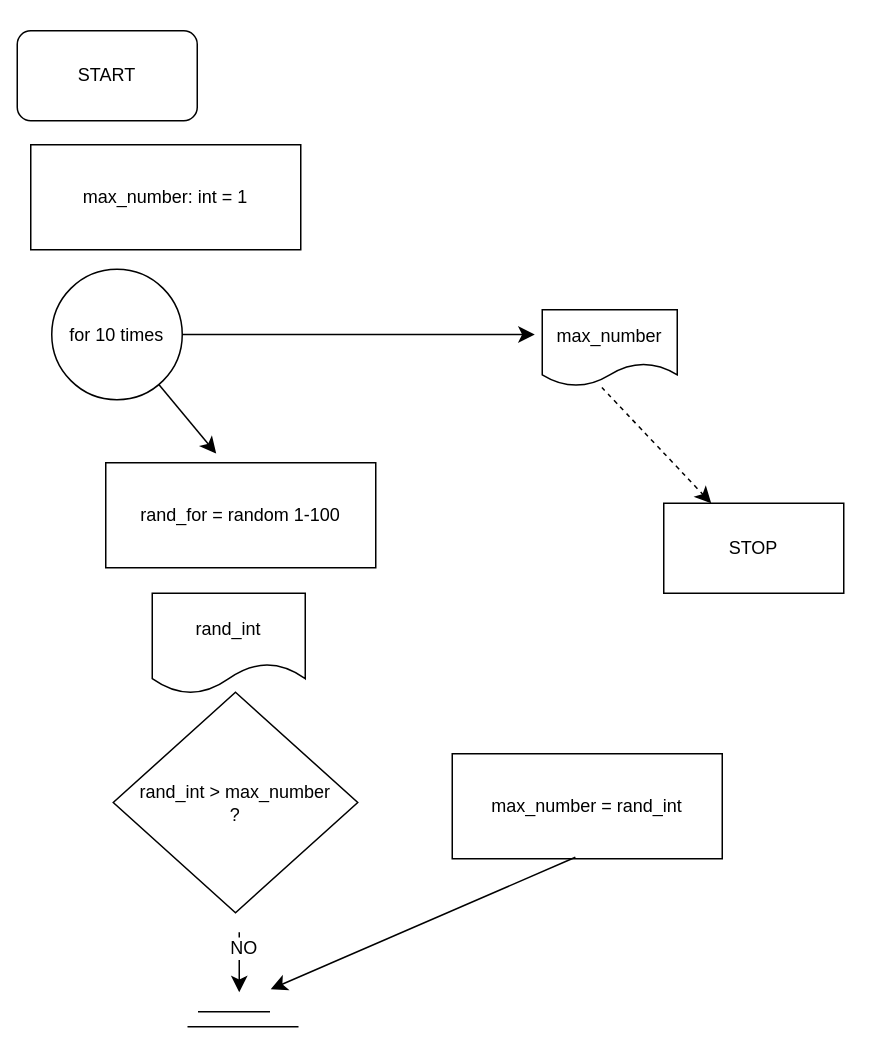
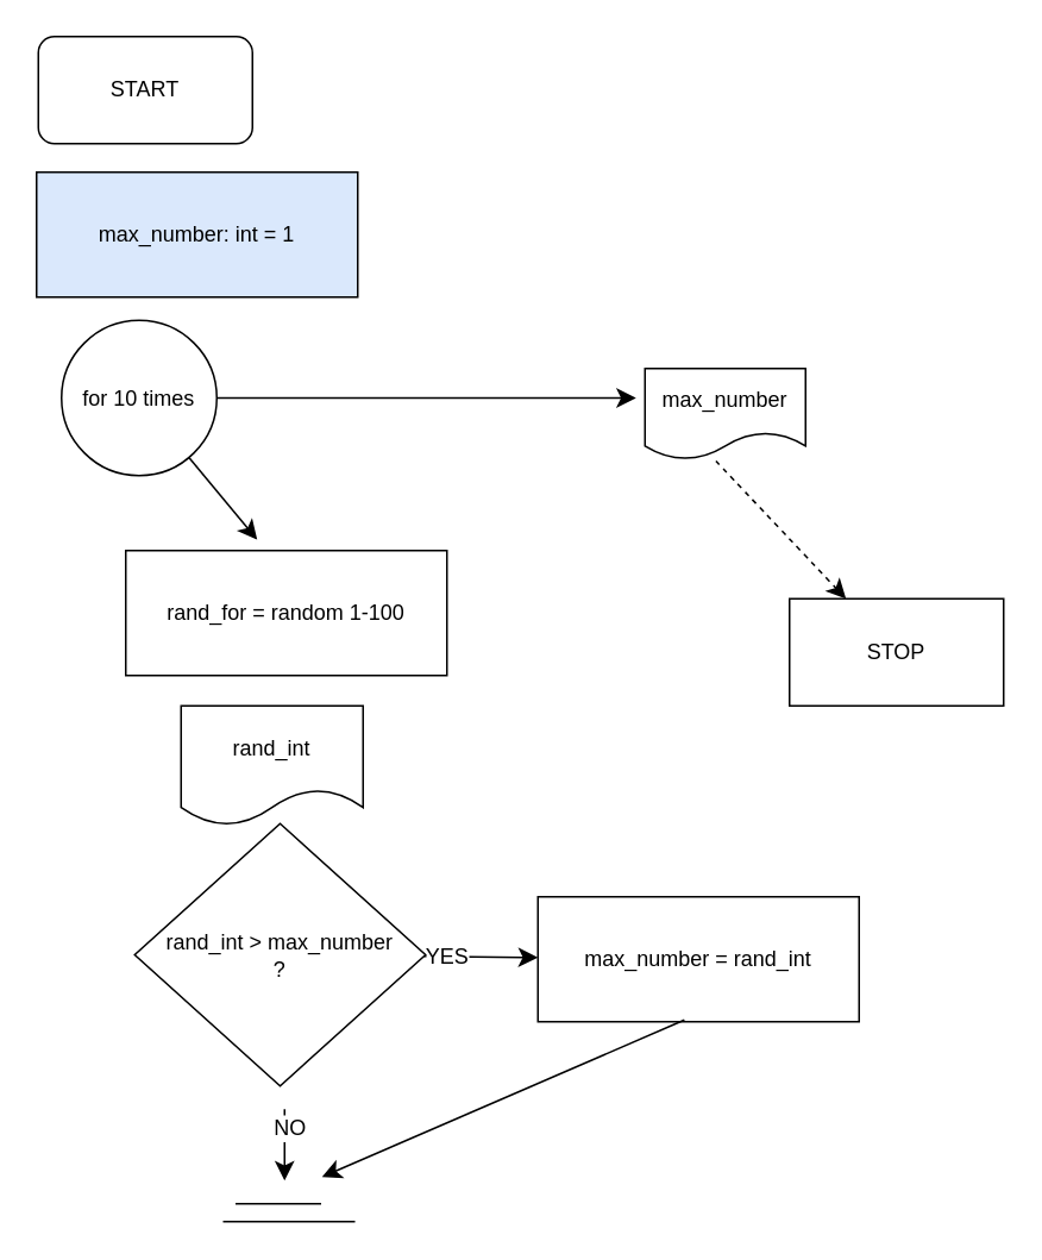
- <mxCell id="2" value="START" style="rounded=1;whiteSpace=wrap;html=1;" vertex="1" parent="1"><mxGeometry x="11" y="20" width="120" height="60" as="geometry" /></mxCell>
+ <mxCell id="2" value="START" style="rounded=1;whiteSpace=wrap;html=1;" vertex="1" parent="1"><mxGeometry x="21" y="20" width="120" height="60" as="geometry" /></mxCell>
- <mxCell id="4" value="max_number: int = 1" style="rounded=0;whiteSpace=wrap;html=1;" vertex="1" parent="1"><mxGeometry x="20" y="96" width="180" height="70" as="geometry" /></mxCell>
+ <mxCell id="4" value="max_number: int = 1" style="rounded=0;whiteSpace=wrap;html=1;fillColor=#dae8fc;" vertex="1" parent="1"><mxGeometry x="20" y="96" width="180" height="70" as="geometry" /></mxCell>
+ <mxCell id="8" value="" style="edgeStyle=none;curved=1;rounded=0;orthogonalLoop=1;jettySize=auto;html=1;fontSize=12;startSize=8;endSize=8;" edge="1" parent="1" source="10" target="18"><mxGeometry relative="1" as="geometry" /></mxCell>
+ <mxCell id="9" value="YES" style="edgeLabel;html=1;align=center;verticalAlign=middle;resizable=0;points=[];fontSize=12;" vertex="1" connectable="0" parent="8"><mxGeometry x="-0.626" relative="1" as="geometry"><mxPoint as="offset" /></mxGeometry></mxCell>
